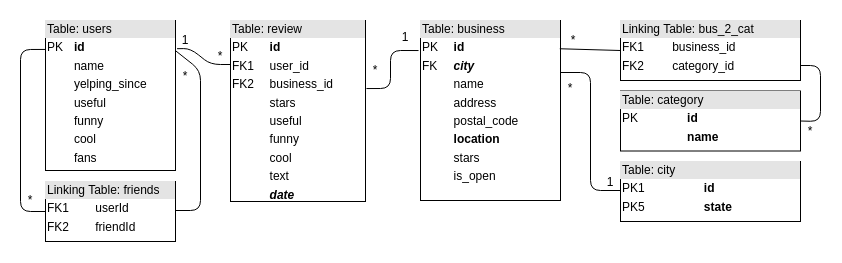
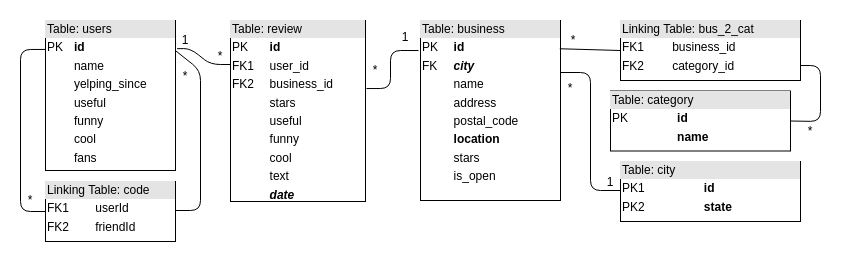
- <mxCell id="4" value="&lt;div style=&quot;box-sizing: border-box ; width: 100% ; background: #e4e4e4 ; padding: 2px&quot;&gt;Table: category&lt;/div&gt;&lt;table style=&quot;width: 100% ; font-size: 1em&quot; cellpadding=&quot;2&quot; cellspacing=&quot;0&quot;&gt;&lt;tbody&gt;&lt;tr&gt;&lt;td&gt;PK&lt;/td&gt;&lt;td&gt;&lt;b&gt;id&lt;/b&gt;&lt;/td&gt;&lt;/tr&gt;&lt;tr&gt;&lt;td&gt;&lt;br&gt;&lt;/td&gt;&lt;td&gt;&lt;b&gt;name&lt;/b&gt;&lt;/td&gt;&lt;/tr&gt;&lt;/tbody&gt;&lt;/table&gt;" style="verticalAlign=top;align=left;overflow=fill;html=1;" parent="1" vertex="1"><mxGeometry x="620" y="90.5" width="180" height="60" as="geometry" /></mxCell>
+ <mxCell id="4" value="&lt;div style=&quot;box-sizing: border-box ; width: 100% ; background: #e4e4e4 ; padding: 2px&quot;&gt;Table: category&lt;/div&gt;&lt;table style=&quot;width: 100% ; font-size: 1em&quot; cellpadding=&quot;2&quot; cellspacing=&quot;0&quot;&gt;&lt;tbody&gt;&lt;tr&gt;&lt;td&gt;PK&lt;/td&gt;&lt;td&gt;&lt;b&gt;id&lt;/b&gt;&lt;/td&gt;&lt;/tr&gt;&lt;tr&gt;&lt;td&gt;&lt;br&gt;&lt;/td&gt;&lt;td&gt;&lt;b&gt;name&lt;/b&gt;&lt;/td&gt;&lt;/tr&gt;&lt;/tbody&gt;&lt;/table&gt;" style="verticalAlign=top;align=left;overflow=fill;html=1;" parent="1" vertex="1"><mxGeometry x="610" y="90.5" width="180" height="60" as="geometry" /></mxCell>
- <mxCell id="7" value="&lt;div style=&quot;box-sizing: border-box ; width: 100% ; background: #e4e4e4 ; padding: 2px&quot;&gt;Table: city&lt;/div&gt;&lt;table style=&quot;width: 100% ; font-size: 1em&quot; cellpadding=&quot;2&quot; cellspacing=&quot;0&quot;&gt;&lt;tbody&gt;&lt;tr&gt;&lt;td&gt;PK1&lt;/td&gt;&lt;td&gt;&lt;b&gt;id&lt;/b&gt;&lt;/td&gt;&lt;/tr&gt;&lt;tr&gt;&lt;td&gt;PK5&lt;/td&gt;&lt;td&gt;&lt;b&gt;state&lt;/b&gt;&lt;/td&gt;&lt;/tr&gt;&lt;tr&gt;&lt;td&gt;&lt;/td&gt;&lt;td&gt;&lt;br&gt;&lt;/td&gt;&lt;/tr&gt;&lt;/tbody&gt;&lt;/table&gt;" style="verticalAlign=top;align=left;overflow=fill;html=1;" parent="1" vertex="1"><mxGeometry x="620" y="161" width="180" height="60" as="geometry" /></mxCell>
+ <mxCell id="7" value="&lt;div style=&quot;box-sizing: border-box ; width: 100% ; background: #e4e4e4 ; padding: 2px&quot;&gt;Table: city&lt;/div&gt;&lt;table style=&quot;width: 100% ; font-size: 1em&quot; cellpadding=&quot;2&quot; cellspacing=&quot;0&quot;&gt;&lt;tbody&gt;&lt;tr&gt;&lt;td&gt;PK1&lt;/td&gt;&lt;td&gt;&lt;b&gt;id&lt;/b&gt;&lt;/td&gt;&lt;/tr&gt;&lt;tr&gt;&lt;td&gt;PK2&lt;/td&gt;&lt;td&gt;&lt;b&gt;state&lt;/b&gt;&lt;/td&gt;&lt;/tr&gt;&lt;tr&gt;&lt;td&gt;&lt;/td&gt;&lt;td&gt;&lt;br&gt;&lt;/td&gt;&lt;/tr&gt;&lt;/tbody&gt;&lt;/table&gt;" style="verticalAlign=top;align=left;overflow=fill;html=1;" parent="1" vertex="1"><mxGeometry x="620" y="161" width="180" height="60" as="geometry" /></mxCell>
- <mxCell id="5" value="&lt;div style=&quot;box-sizing: border-box ; width: 100% ; background: #e4e4e4 ; padding: 2px&quot;&gt;Linking Table: friends&lt;/div&gt;&lt;table style=&quot;width: 100% ; font-size: 1em&quot; cellpadding=&quot;2&quot; cellspacing=&quot;0&quot;&gt;&lt;tbody&gt;&lt;tr&gt;&lt;td&gt;FK1&lt;/td&gt;&lt;td&gt;userId&lt;/td&gt;&lt;/tr&gt;&lt;tr&gt;&lt;td&gt;FK2&lt;/td&gt;&lt;td&gt;friendId&lt;/td&gt;&lt;/tr&gt;&lt;/tbody&gt;&lt;/table&gt;" style="verticalAlign=top;align=left;overflow=fill;html=1;" parent="1" vertex="1"><mxGeometry x="45" y="181" width="130" height="60" as="geometry" /></mxCell>
+ <mxCell id="5" value="&lt;div style=&quot;box-sizing: border-box ; width: 100% ; background: #e4e4e4 ; padding: 2px&quot;&gt;Linking Table: code&lt;/div&gt;&lt;table style=&quot;width: 100% ; font-size: 1em&quot; cellpadding=&quot;2&quot; cellspacing=&quot;0&quot;&gt;&lt;tbody&gt;&lt;tr&gt;&lt;td&gt;FK1&lt;/td&gt;&lt;td&gt;userId&lt;/td&gt;&lt;/tr&gt;&lt;tr&gt;&lt;td&gt;FK2&lt;/td&gt;&lt;td&gt;friendId&lt;/td&gt;&lt;/tr&gt;&lt;/tbody&gt;&lt;/table&gt;" style="verticalAlign=top;align=left;overflow=fill;html=1;" parent="1" vertex="1"><mxGeometry x="45" y="181" width="130" height="60" as="geometry" /></mxCell>
